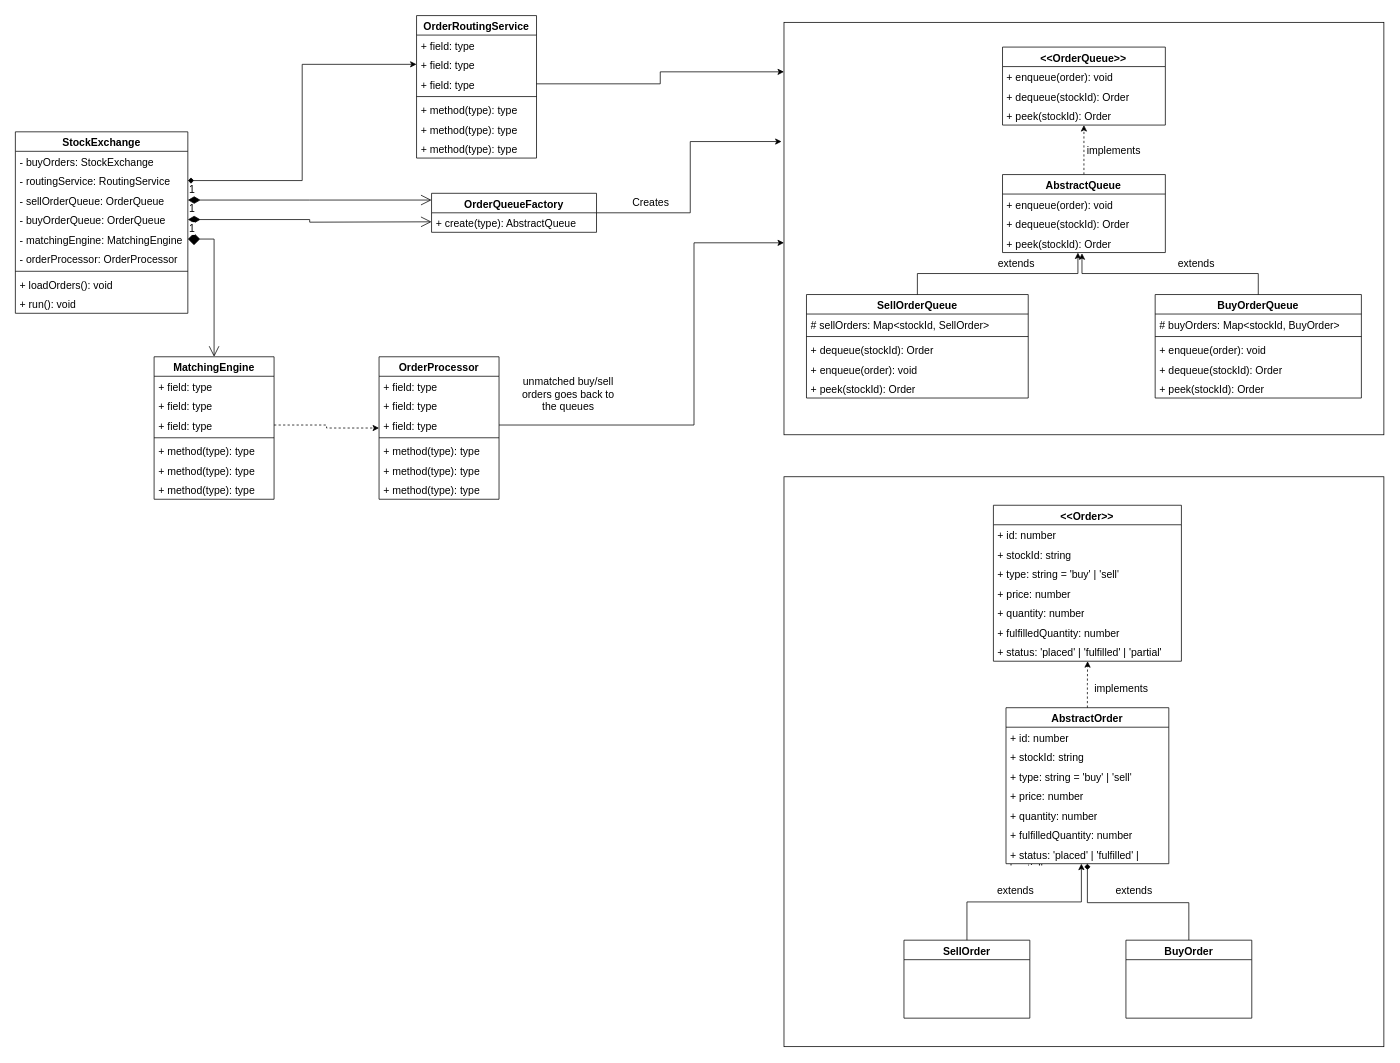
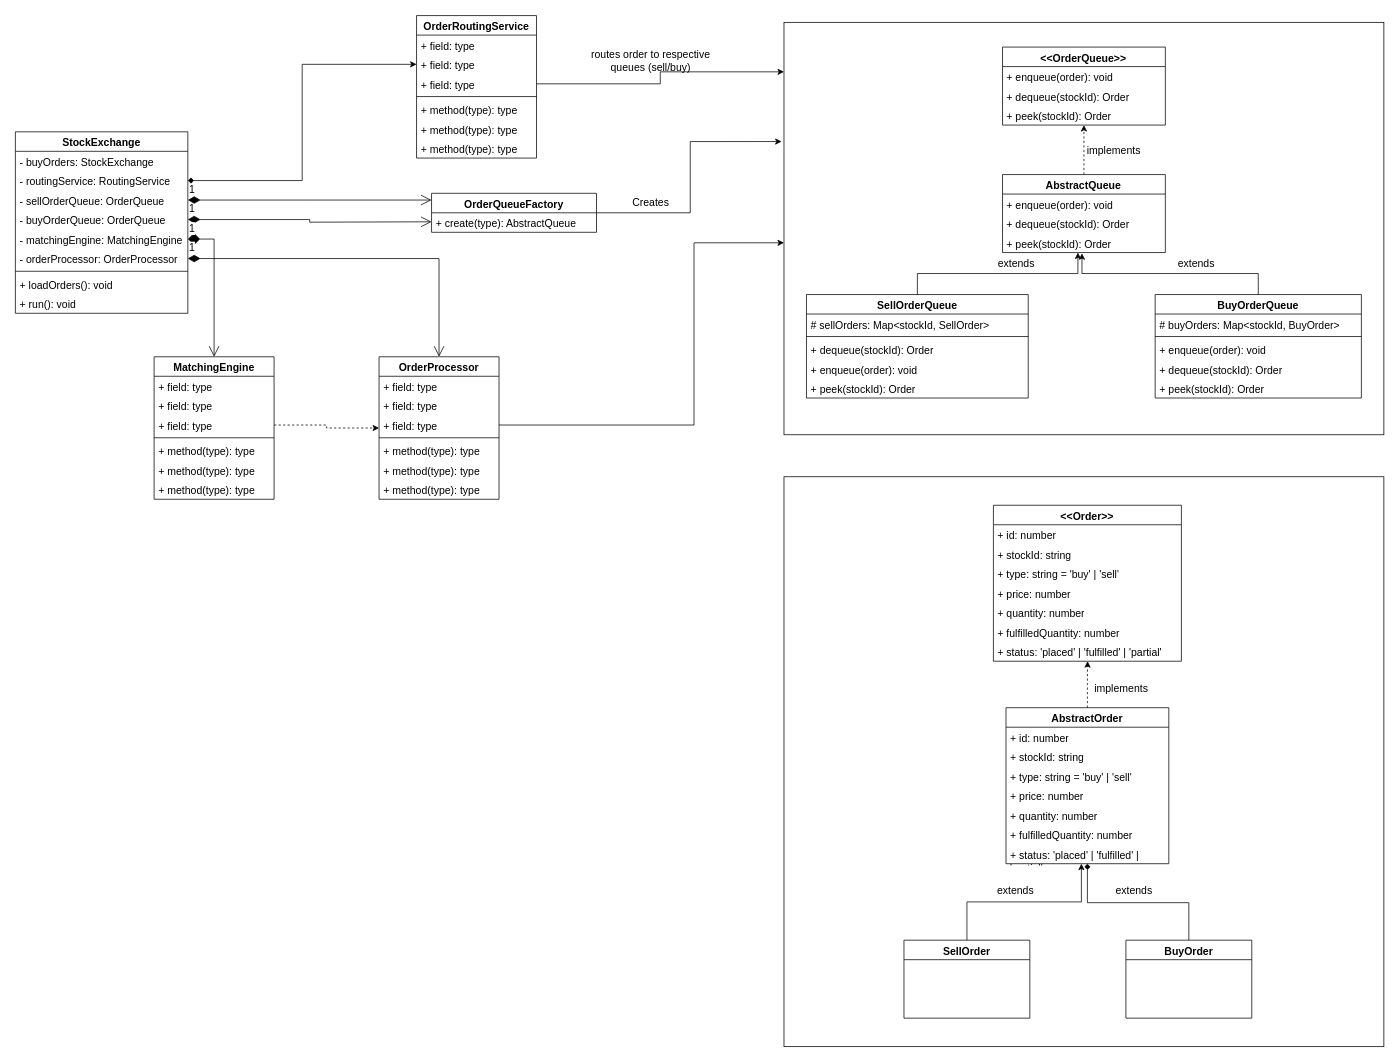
+ <mxCell id="45" value="routes order to respective&lt;div style=&quot;font-size: 14px;&quot;&gt;queues (sell/buy)&lt;/div&gt;" style="text;html=1;align=center;verticalAlign=middle;resizable=0;points=[];autosize=1;strokeColor=none;fillColor=none;fontSize=14;" vertex="1" parent="1"><mxGeometry x="777" y="55" width="180" height="50" as="geometry" /></mxCell>
+ <mxCell id="46" value="1" style="endArrow=open;html=1;endSize=12;startArrow=diamondThin;startSize=14;startFill=1;edgeStyle=orthogonalEdgeStyle;align=left;verticalAlign=bottom;rounded=0;exitX=1;exitY=0.5;exitDx=0;exitDy=0;entryX=0.5;entryY=0;entryDx=0;entryDy=0;fontSize=14;" edge="1" parent="1" source="8" target="28"><mxGeometry x="-1" y="3" relative="1" as="geometry"><mxPoint x="635" y="415" as="sourcePoint" /><mxPoint x="795" y="415" as="targetPoint" /></mxGeometry></mxCell>
- <mxCell id="49" value="unmatched buy/sell&lt;div style=&quot;font-size: 14px;&quot;&gt;orders goes back to&lt;/div&gt;&lt;div style=&quot;font-size: 14px;&quot;&gt;the queues&lt;/div&gt;" style="text;html=1;align=center;verticalAlign=middle;resizable=0;points=[];autosize=1;strokeColor=none;fillColor=none;fontSize=14;" vertex="1" parent="1"><mxGeometry x="682" y="495" width="150" height="60" as="geometry" /></mxCell>
